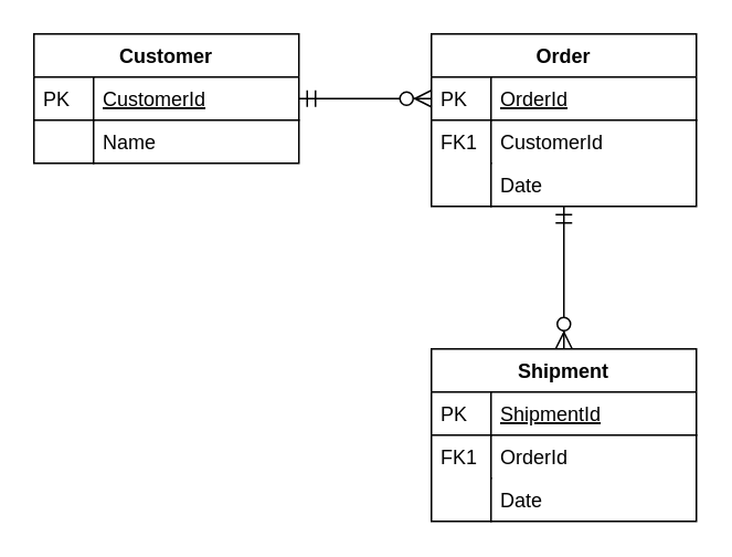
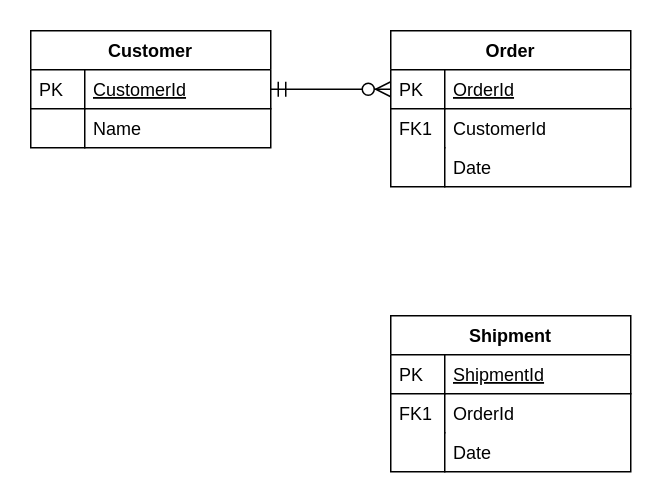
- <mxCell id="22" value="" style="edgeStyle=orthogonalEdgeStyle;endArrow=ERzeroToMany;startArrow=ERmandOne;shadow=0;strokeWidth=1;endSize=8;startSize=8;" parent="1" source="7" target="15" edge="1"><mxGeometry width="100" height="100" relative="1" as="geometry"><mxPoint x="270" y="82" as="sourcePoint" /><mxPoint x="190" y="69" as="targetPoint" /><Array as="points" /></mxGeometry></mxCell>
